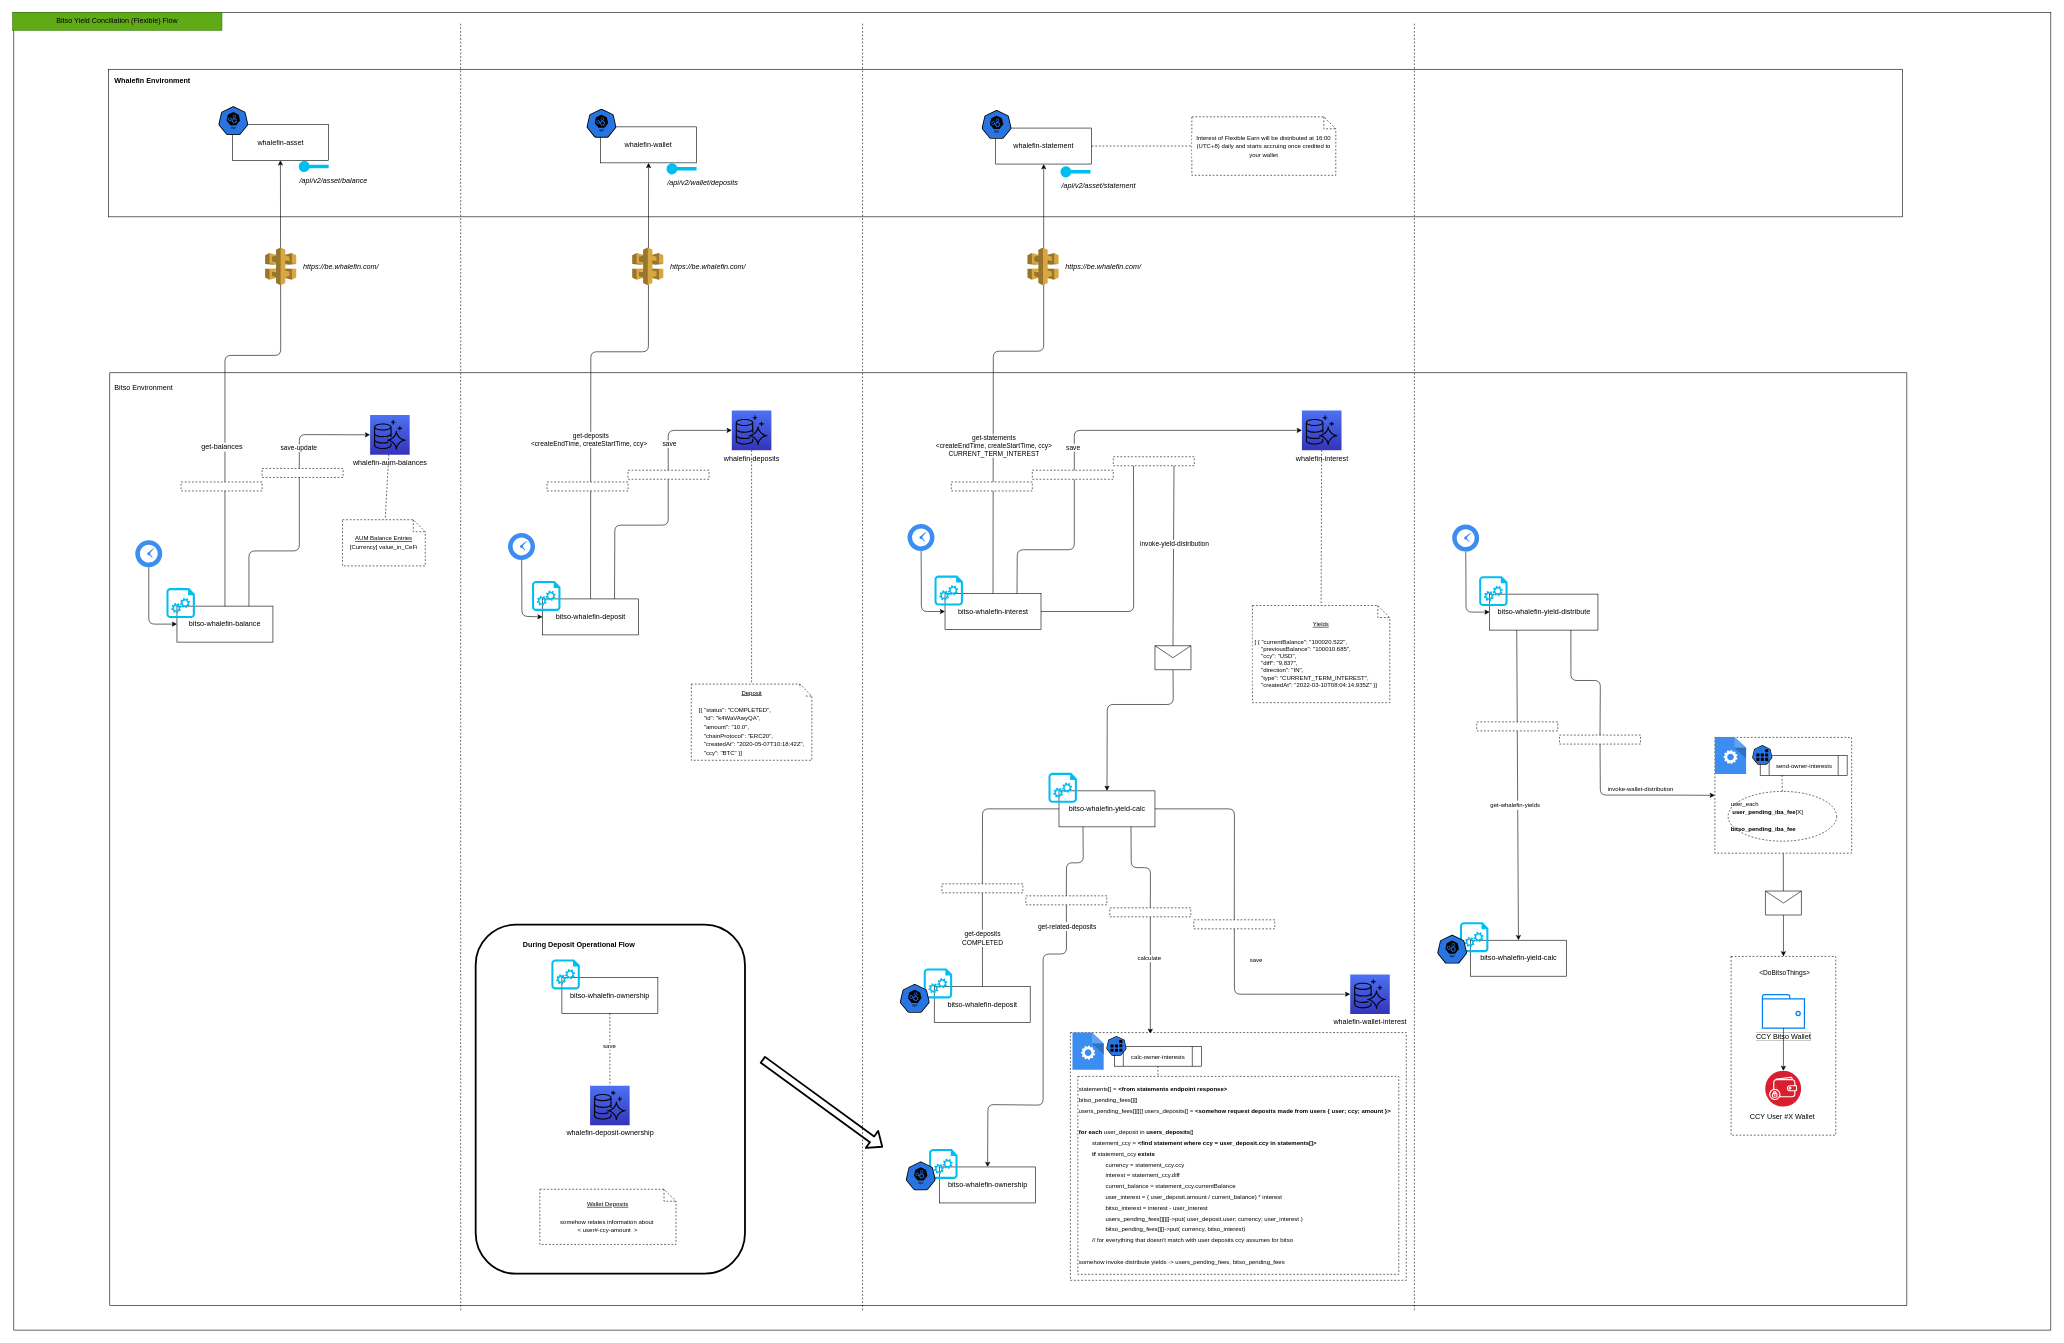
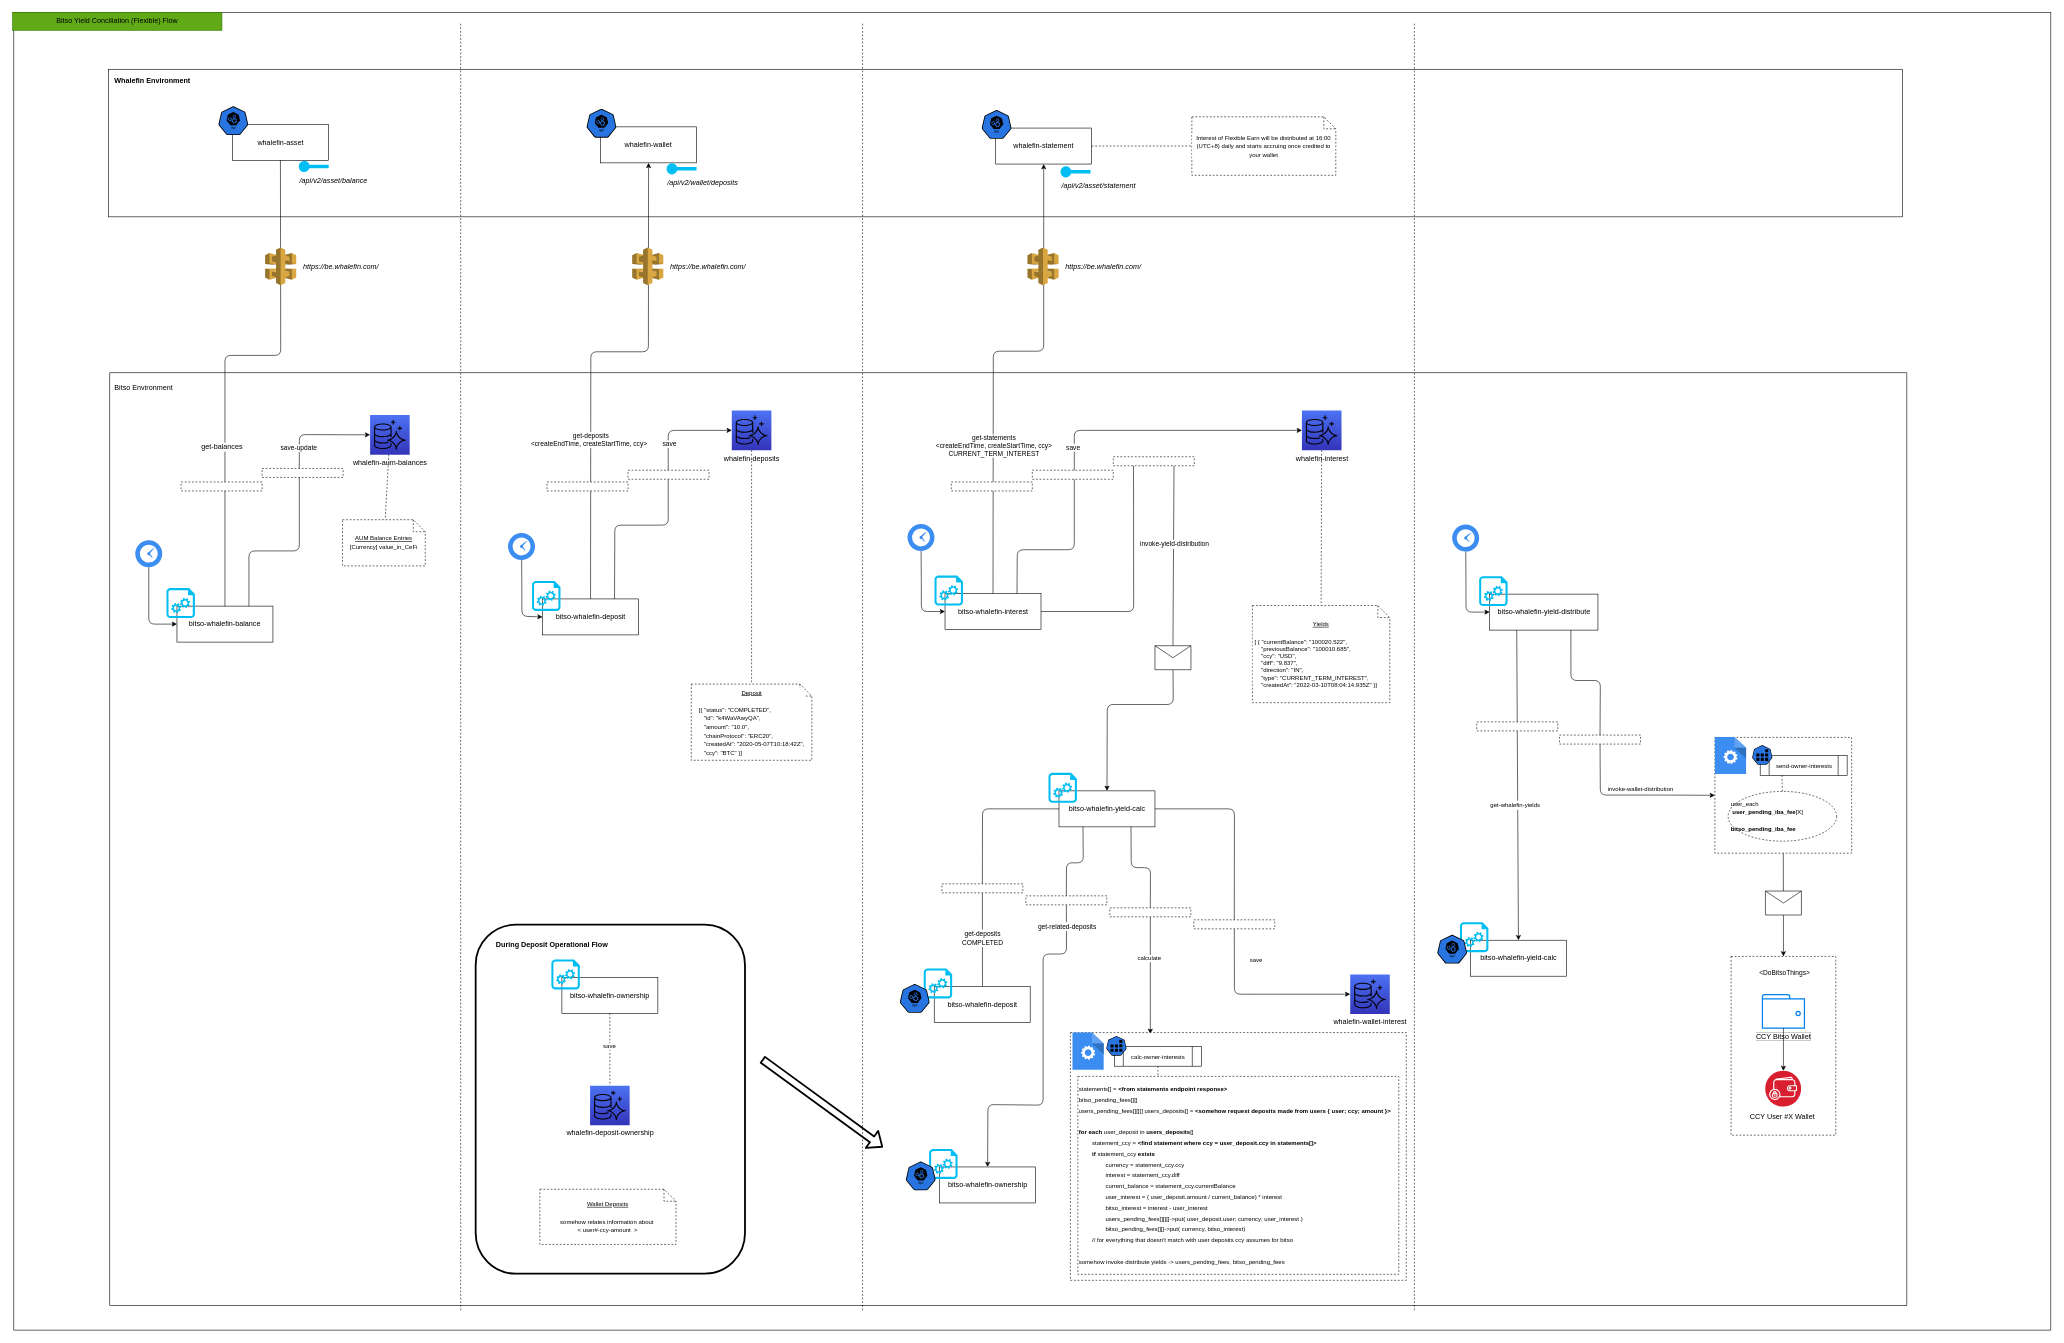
- <mxCell id="17" style="edgeStyle=none;html=1;entryX=0.5;entryY=1;entryDx=0;entryDy=0;fontColor=#000000;endArrow=classic;endFill=1;strokeColor=#000000;" parent="1" source="15" target="9" edge="1"><mxGeometry relative="1" as="geometry"><Array as="points"><mxPoint x="374" y="592" /><mxPoint x="467" y="592" /></Array></mxGeometry></mxCell>
+ <mxCell id="17" style="edgeStyle=none;html=1;entryX=0.5;entryY=1;entryDx=0;entryDy=0;fontColor=#000000;endArrow=none;endFill=1;strokeColor=#000000;" parent="1" source="15" target="9" edge="1"><mxGeometry relative="1" as="geometry"><Array as="points"><mxPoint x="374" y="592" /><mxPoint x="467" y="592" /></Array></mxGeometry></mxCell>
- <mxCell id="147" value="&lt;b&gt;During Deposit Operational Flow&lt;/b&gt;" style="text;html=1;strokeColor=none;fillColor=none;align=center;verticalAlign=middle;whiteSpace=wrap;rounded=0;fontColor=#000000;" parent="1" vertex="1"><mxGeometry x="861" y="1558.5" width="207" height="30" as="geometry" /></mxCell>
+ <mxCell id="147" value="&lt;b&gt;During Deposit Operational Flow&lt;/b&gt;" style="text;html=1;strokeColor=none;fillColor=none;align=center;verticalAlign=middle;whiteSpace=wrap;rounded=0;fontColor=#000000;" parent="1" vertex="1"><mxGeometry x="816" y="1558.5" width="207" height="30" as="geometry" /></mxCell>
